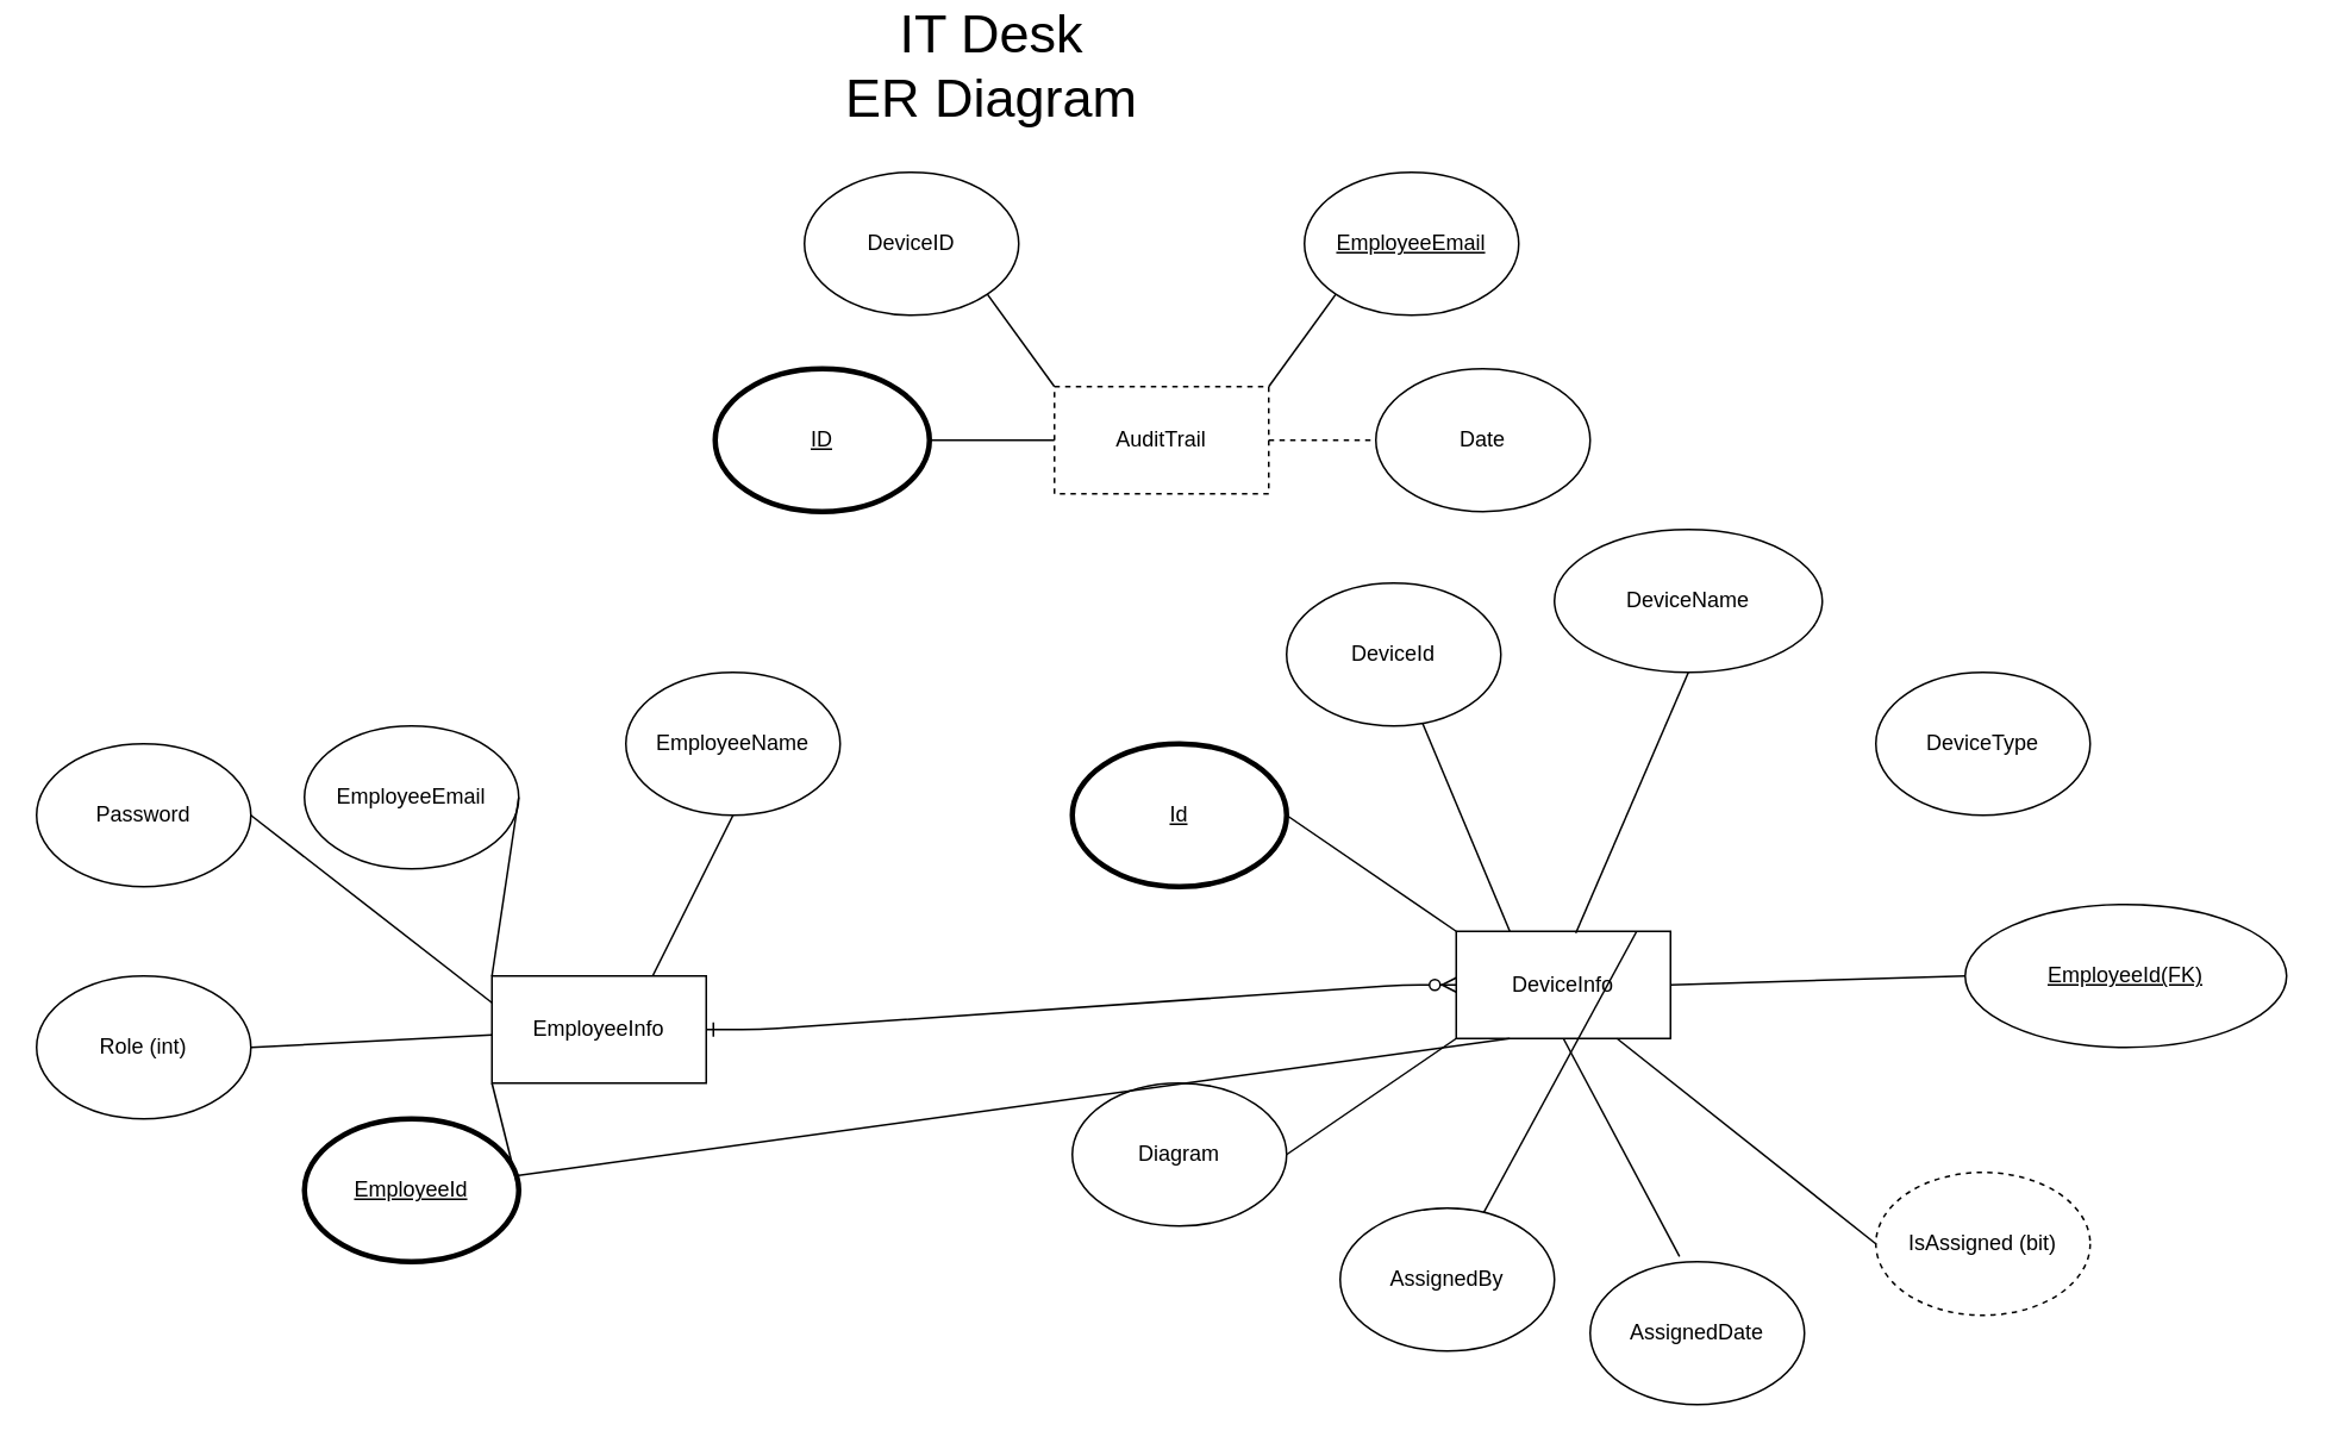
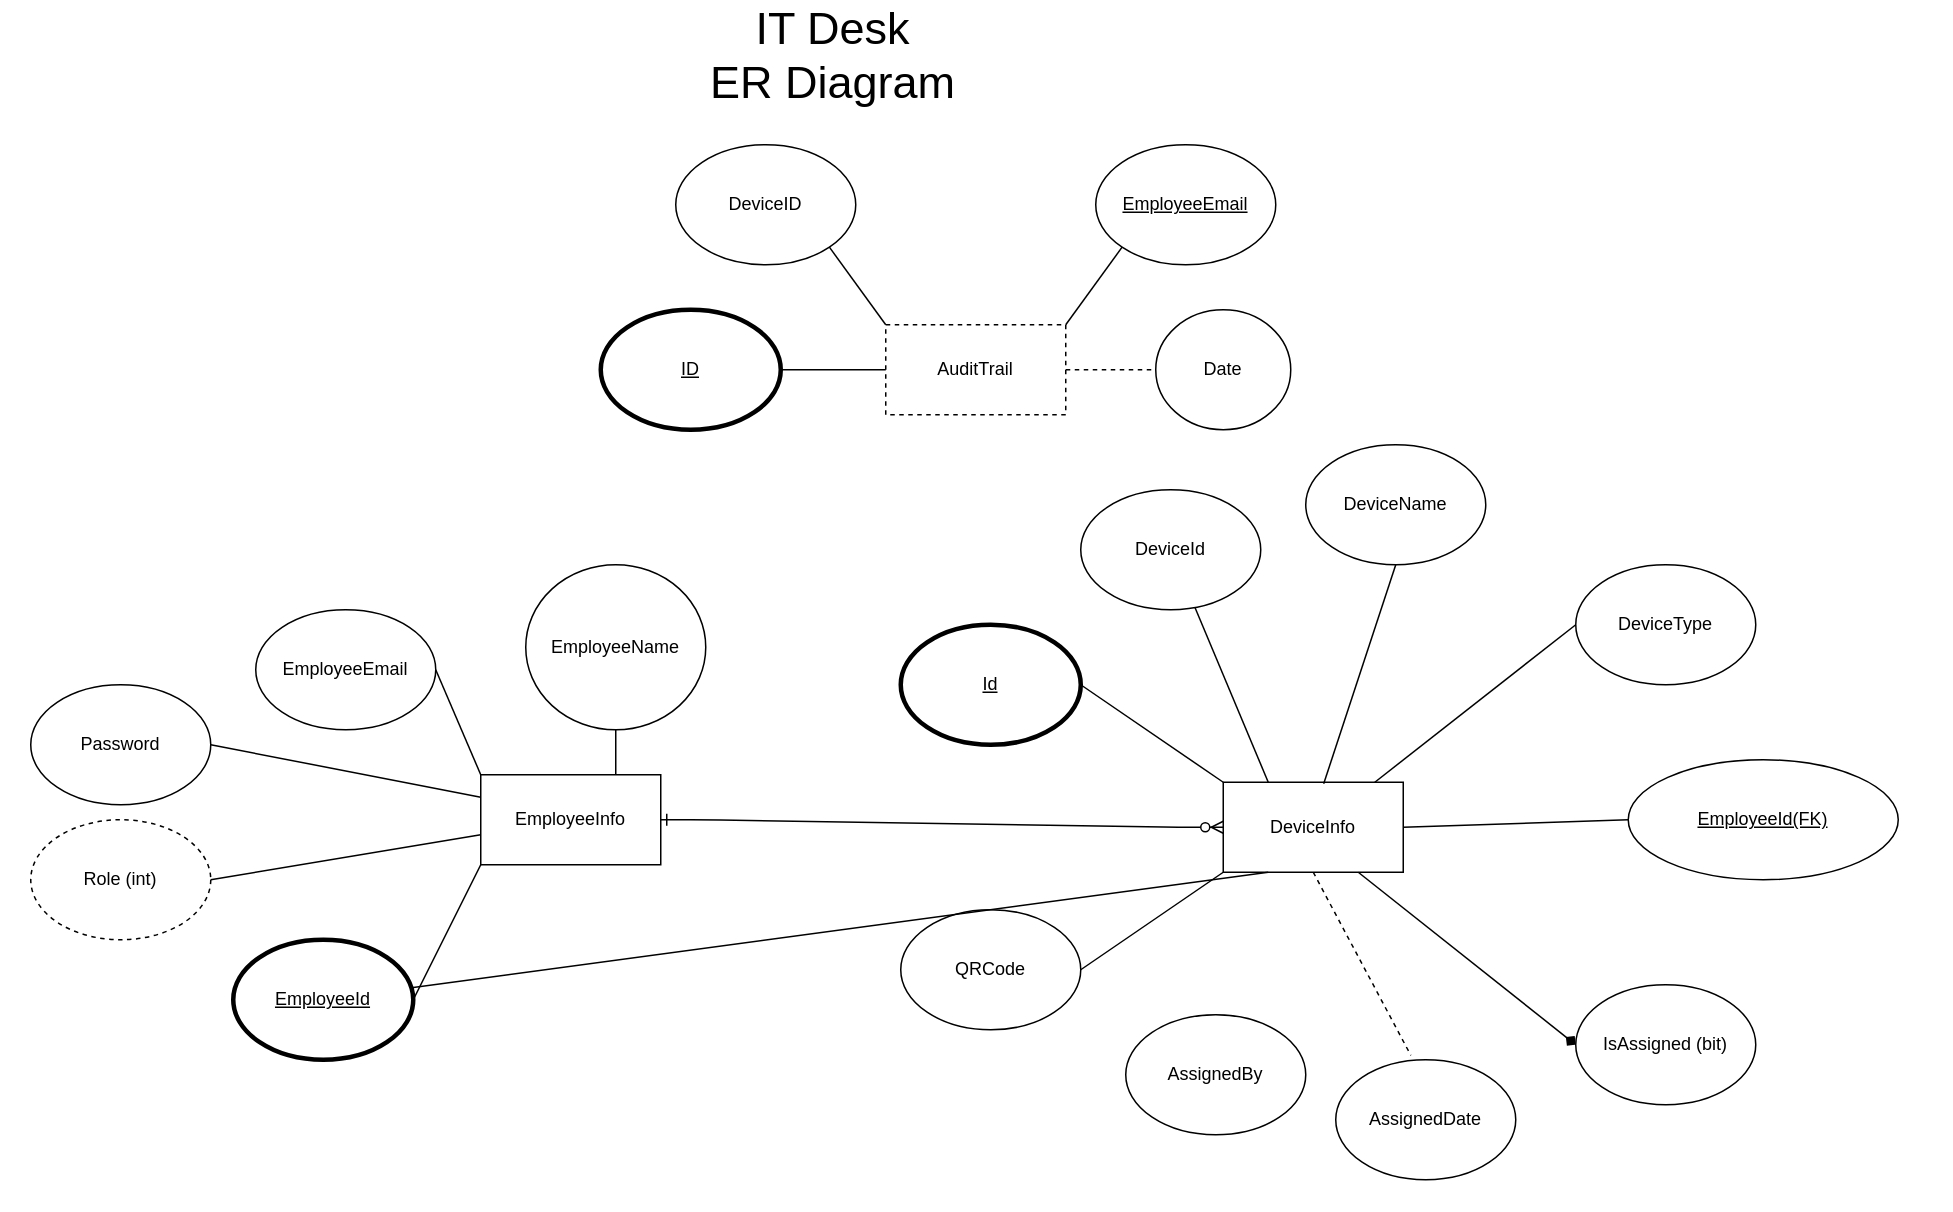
- <mxCell id="34" value="Date" style="ellipse;whiteSpace=wrap;html=1;" vertex="1" parent="1"><mxGeometry x="770" y="200" width="120" height="80" as="geometry" /></mxCell>
+ <mxCell id="34" value="Date" style="ellipse;whiteSpace=wrap;html=1;" vertex="1" parent="1"><mxGeometry x="770" y="200" width="90" height="80" as="geometry" /></mxCell>
- <mxCell id="10" value="DeviceName" style="ellipse;whiteSpace=wrap;html=1;" parent="1" vertex="1"><mxGeometry x="870" y="290" width="150" height="80" as="geometry" /></mxCell>
+ <mxCell id="10" value="DeviceName" style="ellipse;whiteSpace=wrap;html=1;" parent="1" vertex="1"><mxGeometry x="870" y="290" width="120" height="80" as="geometry" /></mxCell>
- <mxCell id="5" value="EmployeeName" style="ellipse;whiteSpace=wrap;html=1;" parent="1" vertex="1"><mxGeometry x="350" y="370" width="120" height="80" as="geometry" /></mxCell>
+ <mxCell id="5" value="EmployeeName" style="ellipse;whiteSpace=wrap;html=1;" parent="1" vertex="1"><mxGeometry x="350" y="370" width="120" height="110" as="geometry" /></mxCell>
- <mxCell id="39" value="Password" style="ellipse;whiteSpace=wrap;html=1;" vertex="1" parent="1"><mxGeometry x="20" y="410" width="120" height="80" as="geometry" /></mxCell>
+ <mxCell id="39" value="Password" style="ellipse;whiteSpace=wrap;html=1;" vertex="1" parent="1"><mxGeometry x="20" y="450" width="120" height="80" as="geometry" /></mxCell>
- <mxCell id="14" value="&lt;u&gt;EmployeeId(FK)&lt;/u&gt;" style="ellipse;whiteSpace=wrap;html=1;" parent="1" vertex="1"><mxGeometry x="1100" y="500" width="180" height="80" as="geometry" /></mxCell>
+ <mxCell id="14" value="&lt;u&gt;EmployeeId(FK)&lt;/u&gt;" style="ellipse;whiteSpace=wrap;html=1;" parent="1" vertex="1"><mxGeometry x="1085" y="500" width="180" height="80" as="geometry" /></mxCell>
- <mxCell id="3" value="EmployeeInfo" style="rounded=0;whiteSpace=wrap;html=1;" parent="1" vertex="1"><mxGeometry x="275" y="540" width="120" height="60" as="geometry" /></mxCell>
+ <mxCell id="3" value="EmployeeInfo" style="rounded=0;whiteSpace=wrap;html=1;" parent="1" vertex="1"><mxGeometry x="320" y="510" width="120" height="60" as="geometry" /></mxCell>
- <mxCell id="41" value="Role (int)" style="ellipse;whiteSpace=wrap;html=1;" vertex="1" parent="1"><mxGeometry x="20" y="540" width="120" height="80" as="geometry" /></mxCell>
+ <mxCell id="41" value="Role (int)" style="ellipse;whiteSpace=wrap;html=1;dashed=1;" vertex="1" parent="1"><mxGeometry x="20" y="540" width="120" height="80" as="geometry" /></mxCell>
- <mxCell id="13" value="" style="endArrow=none;html=1;exitX=0.842;exitY=0;exitDx=0;exitDy=0;exitPerimeter=0;" parent="1" source="8" target="17" edge="1"><mxGeometry width="50" height="50" relative="1" as="geometry"><mxPoint x="895" y="505" as="sourcePoint" /><mxPoint x="885" y="485" as="targetPoint" /></mxGeometry></mxCell>
+ <mxCell id="13" value="" style="endArrow=none;html=1;entryX=0;entryY=0.5;entryDx=0;entryDy=0;exitX=0.842;exitY=0;exitDx=0;exitDy=0;exitPerimeter=0;" parent="1" source="8" target="11" edge="1"><mxGeometry width="50" height="50" relative="1" as="geometry"><mxPoint x="895" y="505" as="sourcePoint" /><mxPoint x="885" y="485" as="targetPoint" /></mxGeometry></mxCell>
- <mxCell id="21" value="" style="endArrow=none;html=1;exitX=0.5;exitY=1;exitDx=0;exitDy=0;entryX=0.417;entryY=-0.037;entryDx=0;entryDy=0;entryPerimeter=0;" parent="1" source="8" target="16" edge="1"><mxGeometry width="50" height="50" relative="1" as="geometry"><mxPoint x="995" y="405" as="sourcePoint" /><mxPoint x="1045" y="355" as="targetPoint" /></mxGeometry></mxCell>
+ <mxCell id="21" value="" style="endArrow=none;html=1;exitX=0.5;exitY=1;exitDx=0;exitDy=0;entryX=0.417;entryY=-0.037;entryDx=0;entryDy=0;entryPerimeter=0;dashed=1;" parent="1" source="8" target="16" edge="1"><mxGeometry width="50" height="50" relative="1" as="geometry"><mxPoint x="995" y="405" as="sourcePoint" /><mxPoint x="1045" y="355" as="targetPoint" /></mxGeometry></mxCell>
- <mxCell id="18" value="Diagram" style="ellipse;whiteSpace=wrap;html=1;" parent="1" vertex="1"><mxGeometry x="600" y="600" width="120" height="80" as="geometry" /></mxCell>
+ <mxCell id="18" value="QRCode" style="ellipse;whiteSpace=wrap;html=1;" parent="1" vertex="1"><mxGeometry x="600" y="600" width="120" height="80" as="geometry" /></mxCell>
- <mxCell id="26" value="&lt;u&gt;EmployeeId&lt;/u&gt;" style="ellipse;whiteSpace=wrap;html=1;strokeWidth=3;" vertex="1" parent="1"><mxGeometry x="170" y="620" width="120" height="80" as="geometry" /></mxCell>
+ <mxCell id="26" value="&lt;u&gt;EmployeeId&lt;/u&gt;" style="ellipse;whiteSpace=wrap;html=1;strokeWidth=3;" vertex="1" parent="1"><mxGeometry x="155" y="620" width="120" height="80" as="geometry" /></mxCell>
- <mxCell id="20" value="" style="endArrow=none;html=1;exitX=0.75;exitY=1;exitDx=0;exitDy=0;entryX=0;entryY=0.5;entryDx=0;entryDy=0;" parent="1" source="8" target="15" edge="1"><mxGeometry width="50" height="50" relative="1" as="geometry"><mxPoint x="995" y="405" as="sourcePoint" /><mxPoint x="1045" y="355" as="targetPoint" /></mxGeometry></mxCell>
+ <mxCell id="20" value="" style="endArrow=diamond;html=1;exitX=0.75;exitY=1;exitDx=0;exitDy=0;entryX=0;entryY=0.5;entryDx=0;entryDy=0;" parent="1" source="8" target="15" edge="1"><mxGeometry width="50" height="50" relative="1" as="geometry"><mxPoint x="995" y="405" as="sourcePoint" /><mxPoint x="1045" y="355" as="targetPoint" /></mxGeometry></mxCell>
- <mxCell id="15" value="IsAssigned (bit)" style="ellipse;whiteSpace=wrap;html=1;dashed=1;" parent="1" vertex="1"><mxGeometry x="1050" y="650" width="120" height="80" as="geometry" /></mxCell>
+ <mxCell id="15" value="IsAssigned (bit)" style="ellipse;whiteSpace=wrap;html=1;" parent="1" vertex="1"><mxGeometry x="1050" y="650" width="120" height="80" as="geometry" /></mxCell>
